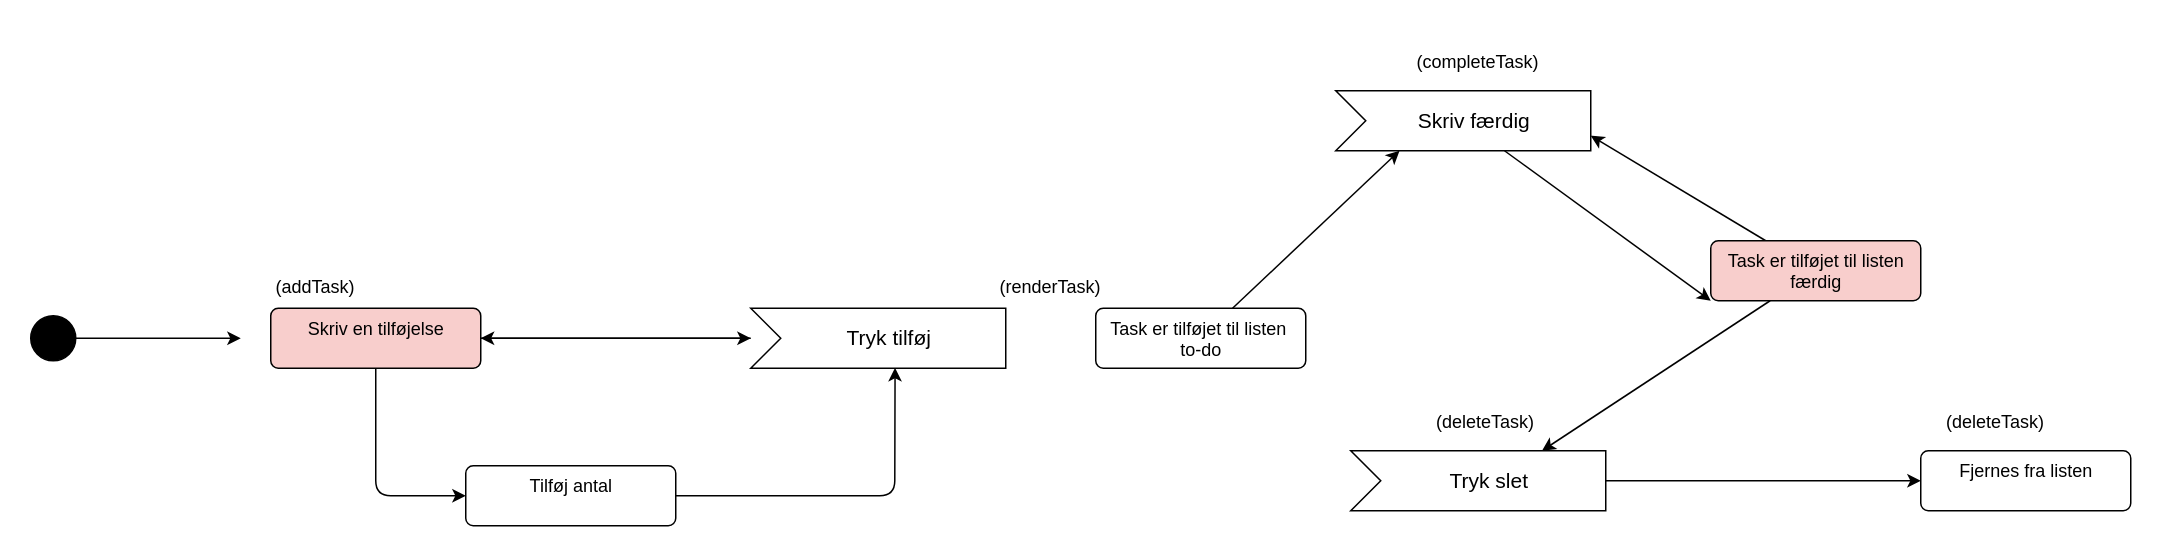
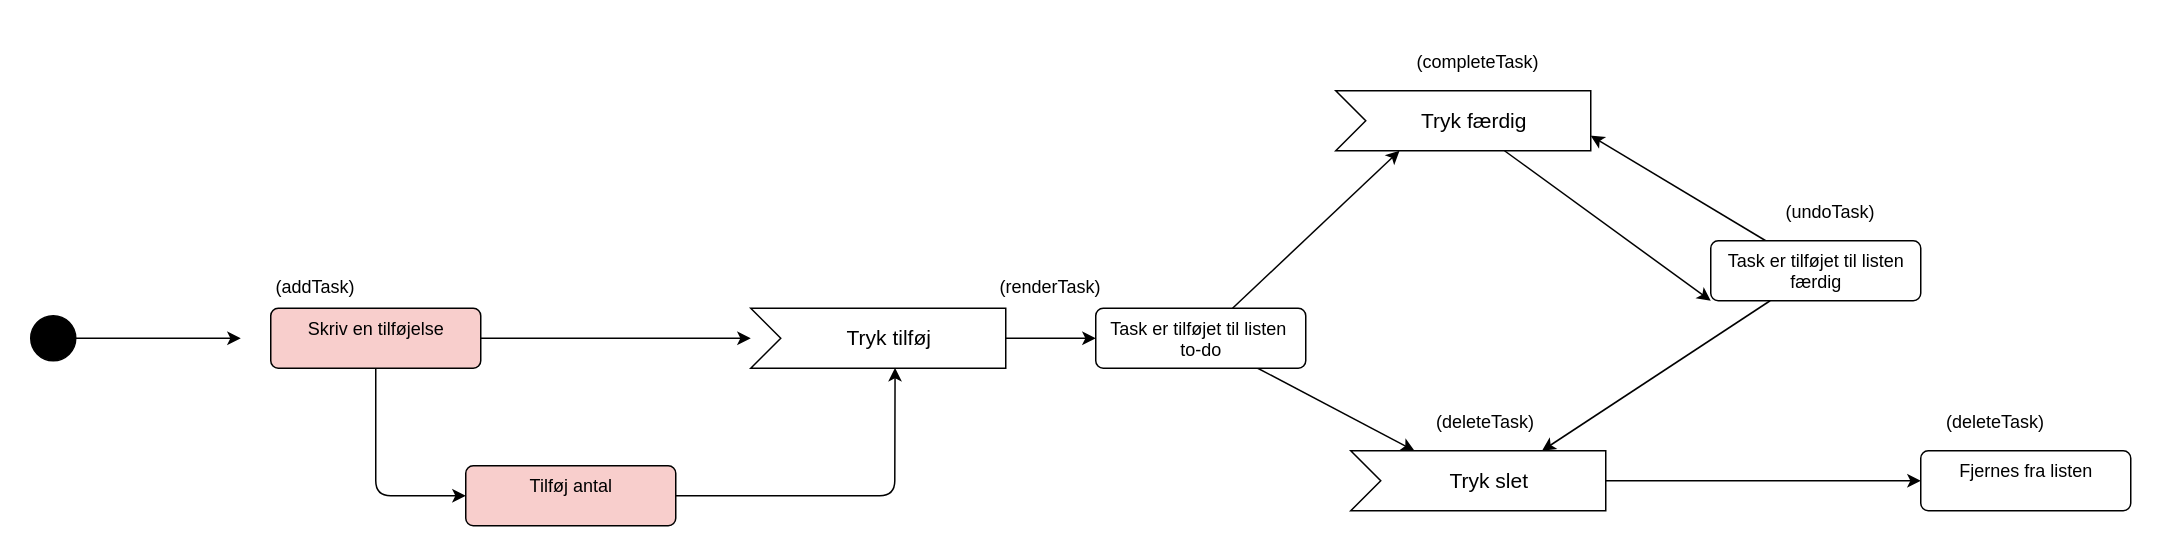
- <mxCell id="17" value="Skriv færdig" style="html=1;shape=mxgraph.infographic.ribbonSimple;notch1=20;notch2=0;align=center;verticalAlign=middle;fontSize=14;fontStyle=0;fillColor=#FFFFFF;flipH=0;spacingRight=0;spacingLeft=14;" vertex="1" parent="1"><mxGeometry x="890" y="60" width="170" height="40" as="geometry" /></mxCell>
+ <mxCell id="17" value="Tryk færdig" style="html=1;shape=mxgraph.infographic.ribbonSimple;notch1=20;notch2=0;align=center;verticalAlign=middle;fontSize=14;fontStyle=0;fillColor=#FFFFFF;flipH=0;spacingRight=0;spacingLeft=14;" vertex="1" parent="1"><mxGeometry x="890" y="60" width="170" height="40" as="geometry" /></mxCell>
+ <mxCell id="27" value="(undoTask)" style="text;align=center;verticalAlign=middle;dashed=0;" vertex="1" parent="1"><mxGeometry x="1150" y="120" width="140" height="40" as="geometry" /></mxCell>
- <mxCell id="20" value="Task er tilføjet til listen&lt;br&gt;færdig" style="html=1;align=center;verticalAlign=top;rounded=1;absoluteArcSize=1;arcSize=10;dashed=0;fillColor=#f8cecc;" vertex="1" parent="1"><mxGeometry x="1140" y="160" width="140" height="40" as="geometry" /></mxCell>
+ <mxCell id="20" value="Task er tilføjet til listen&lt;br&gt;færdig" style="html=1;align=center;verticalAlign=top;rounded=1;absoluteArcSize=1;arcSize=10;dashed=0;" vertex="1" parent="1"><mxGeometry x="1140" y="160" width="140" height="40" as="geometry" /></mxCell>
- <mxCell id="9" style="edgeStyle=none;html=1;" edge="1" parent="1" source="10" target="6"><mxGeometry relative="1" as="geometry" /></mxCell>
+ <mxCell id="9" style="edgeStyle=none;html=1;entryX=0;entryY=0.5;entryDx=0;entryDy=0;" edge="1" parent="1" source="10" target="13"><mxGeometry relative="1" as="geometry" /></mxCell>
+ <mxCell id="11" style="edgeStyle=none;html=1;entryX=0;entryY=0;entryDx=42.5;entryDy=0;entryPerimeter=0;" edge="1" parent="1" source="13" target="15"><mxGeometry relative="1" as="geometry"><mxPoint x="820" y="300" as="targetPoint" /></mxGeometry></mxCell>
- <mxCell id="8" value="Tilføj antal" style="html=1;align=center;verticalAlign=top;rounded=1;absoluteArcSize=1;arcSize=10;dashed=0;" vertex="1" parent="1"><mxGeometry x="310" y="310" width="140" height="40" as="geometry" /></mxCell>
+ <mxCell id="8" value="Tilføj antal" style="html=1;align=center;verticalAlign=top;rounded=1;absoluteArcSize=1;arcSize=10;dashed=0;fillColor=#f8cecc;" vertex="1" parent="1"><mxGeometry x="310" y="310" width="140" height="40" as="geometry" /></mxCell>
